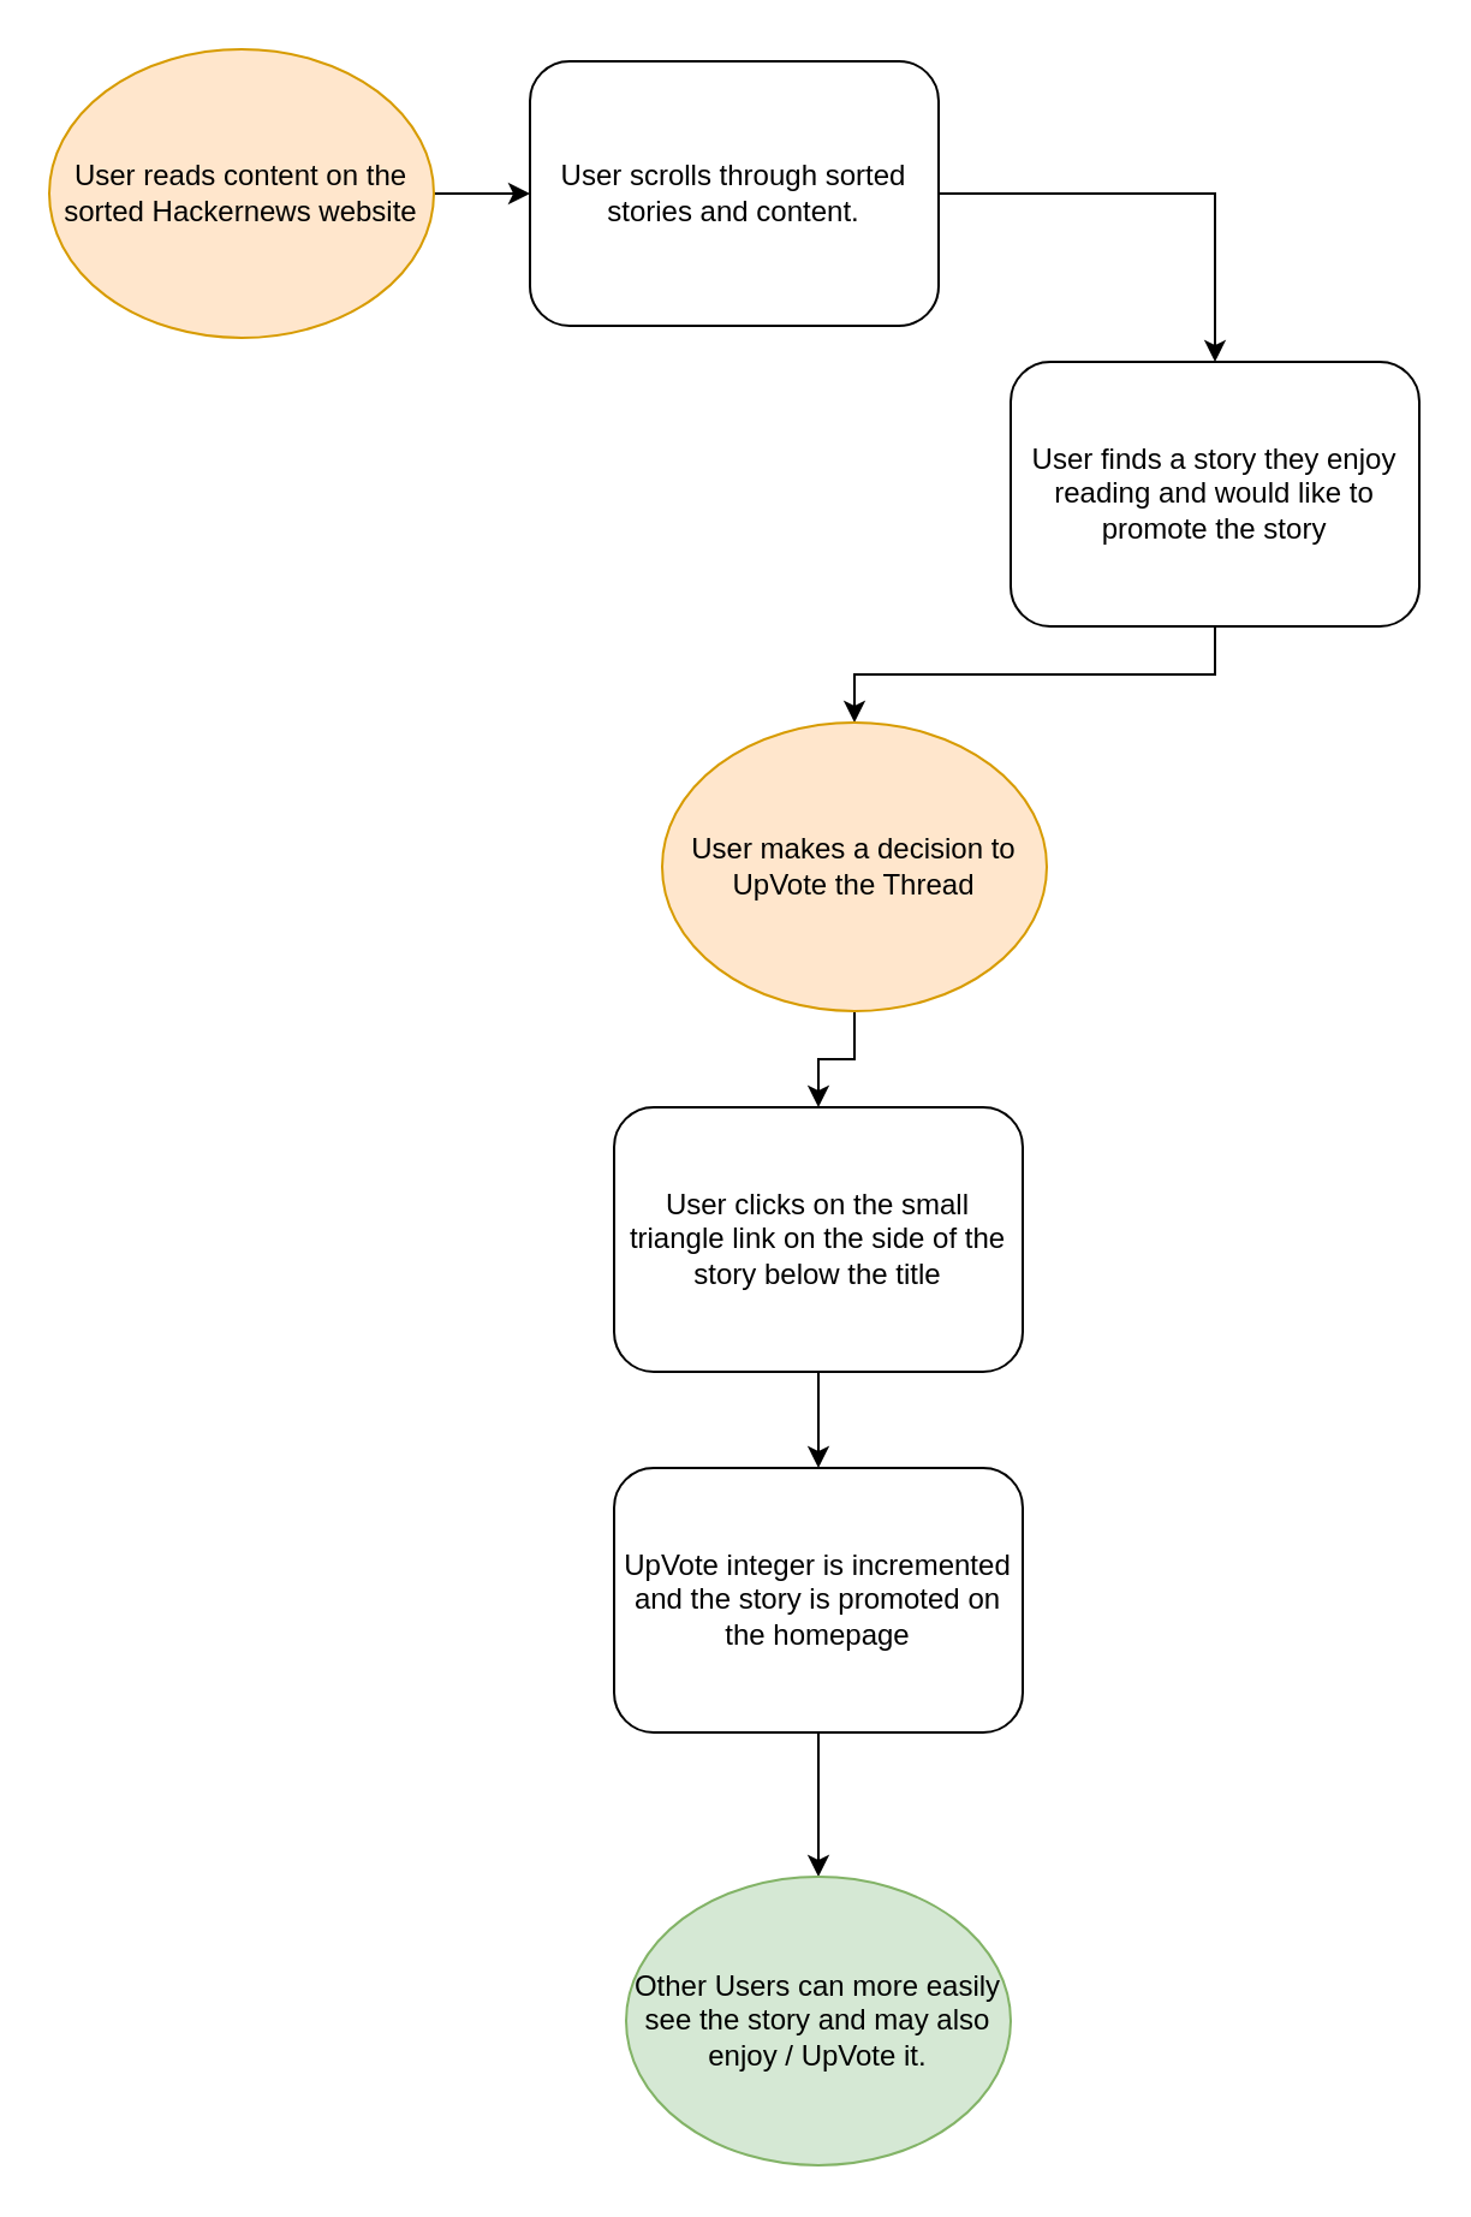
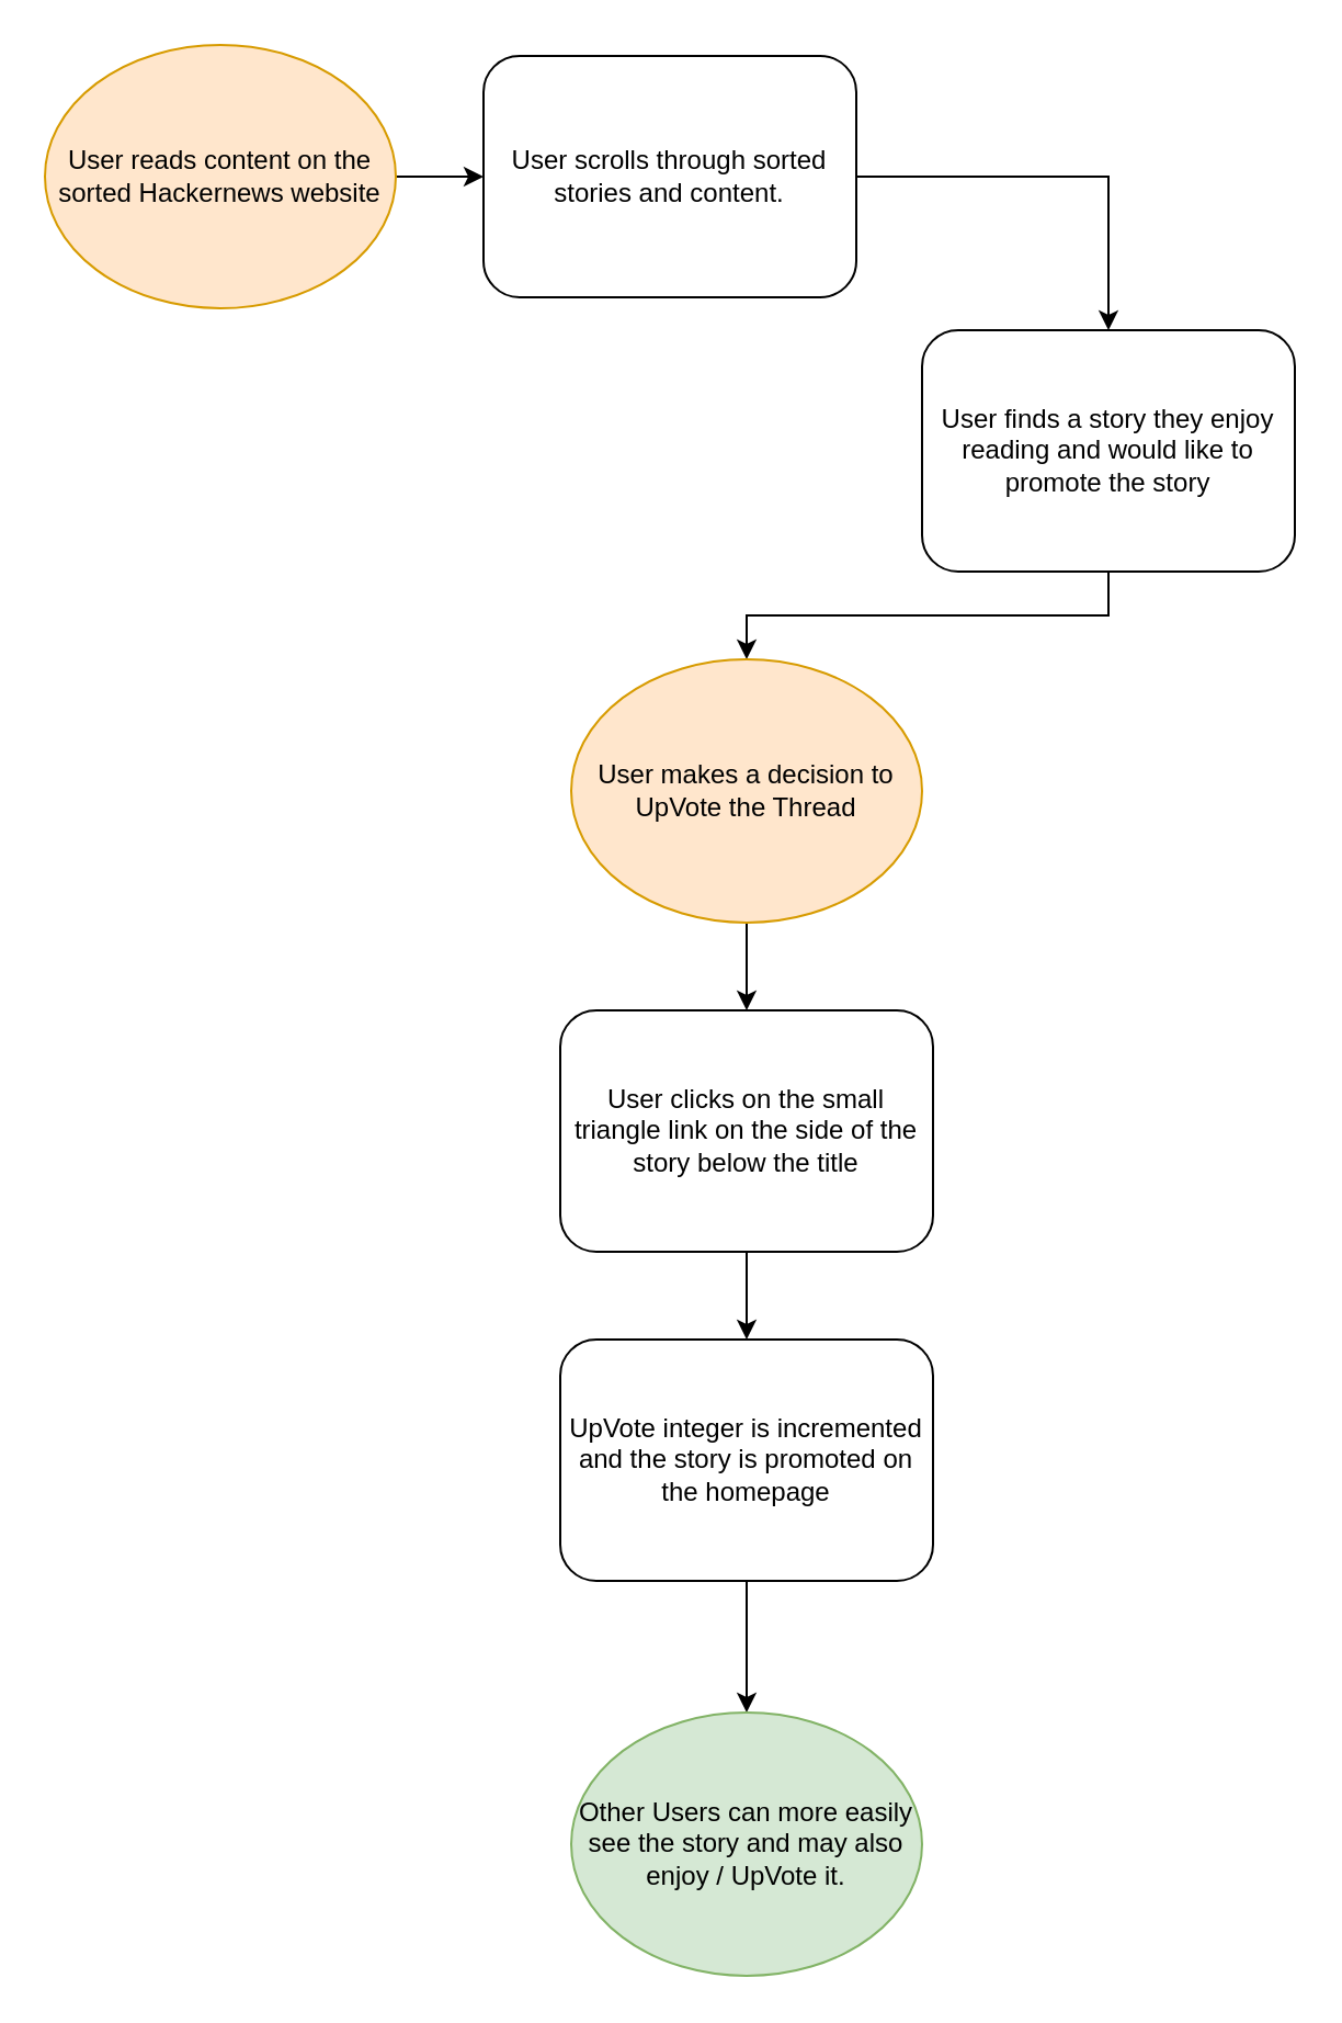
- <mxCell id="9" value="User makes a decision to UpVote the Thread" style="ellipse;whiteSpace=wrap;html=1;fillColor=#ffe6cc;strokeColor=#d79b00;" vertex="1" parent="1"><mxGeometry x="275" y="300" width="160" height="120" as="geometry" /></mxCell>
+ <mxCell id="9" value="User makes a decision to UpVote the Thread" style="ellipse;whiteSpace=wrap;html=1;fillColor=#ffe6cc;strokeColor=#d79b00;" vertex="1" parent="1"><mxGeometry x="260" y="300" width="160" height="120" as="geometry" /></mxCell>
